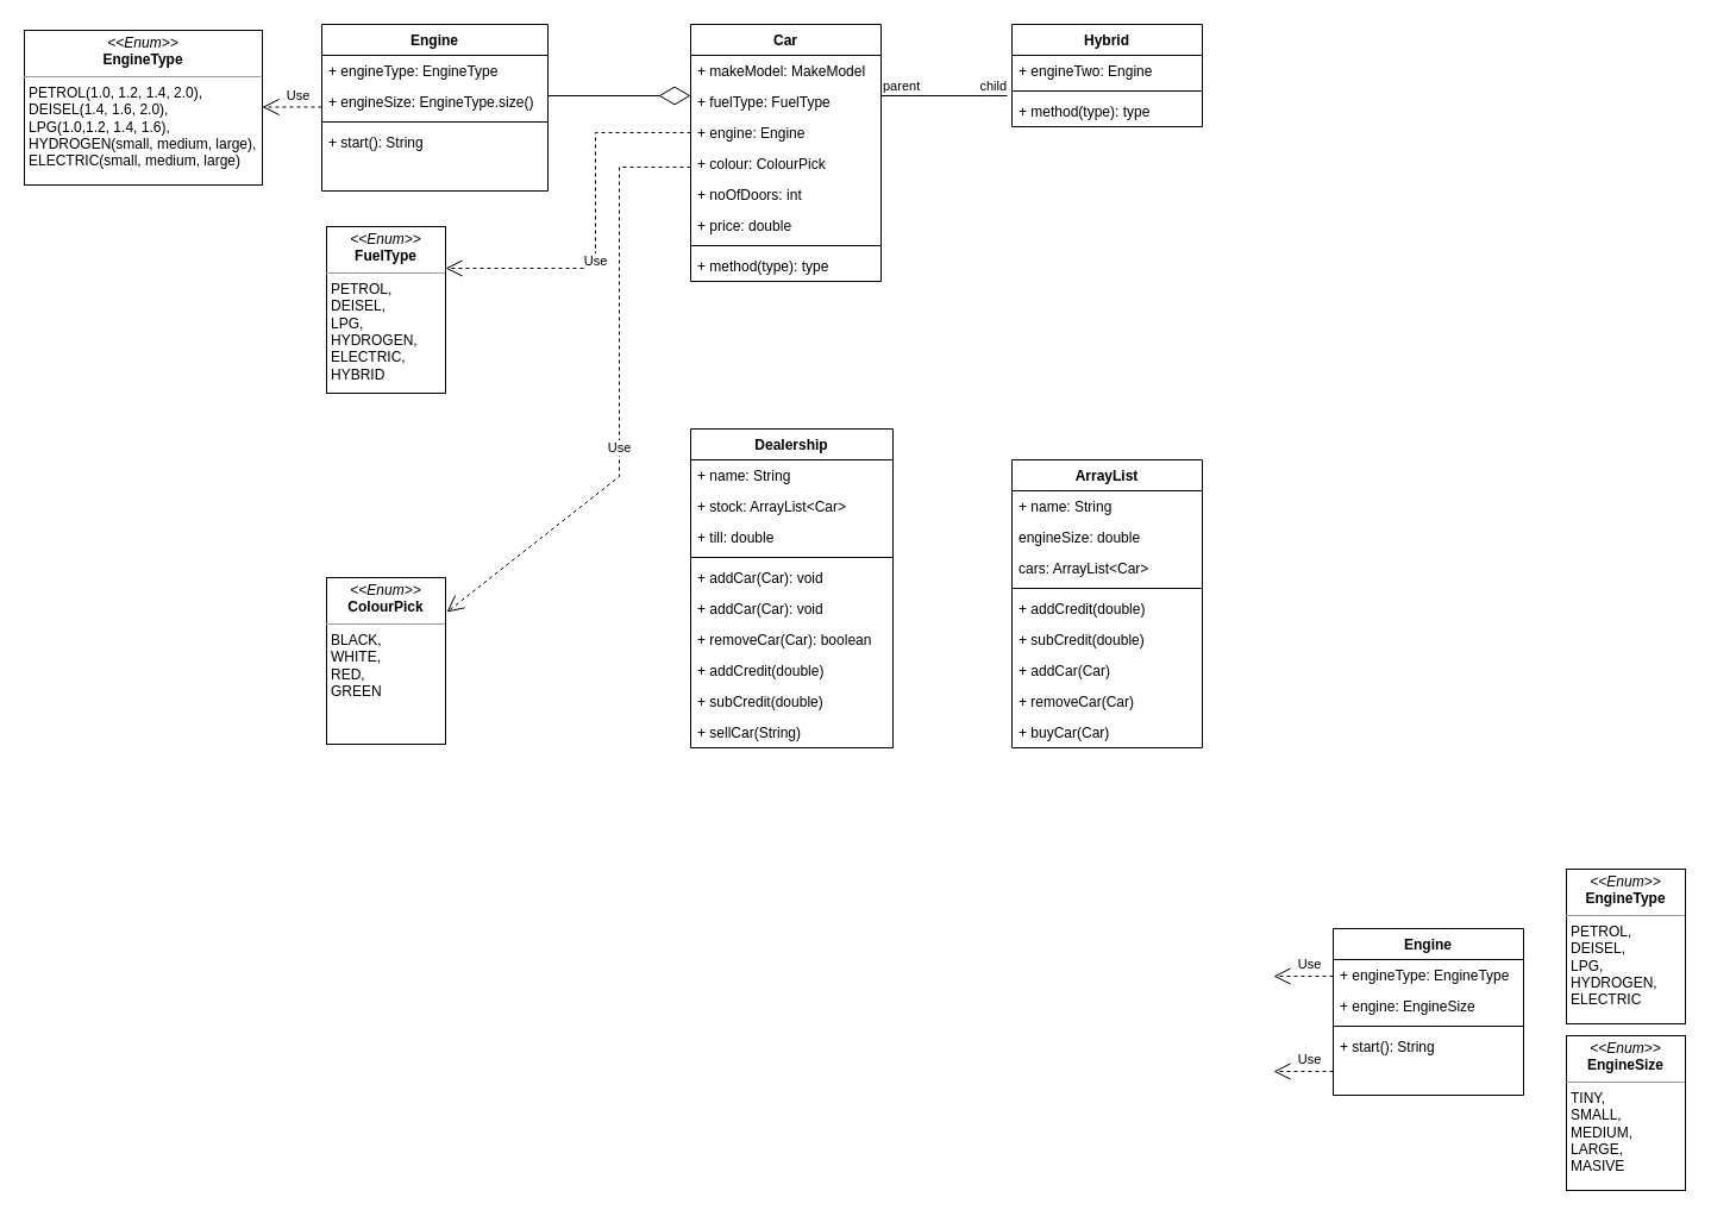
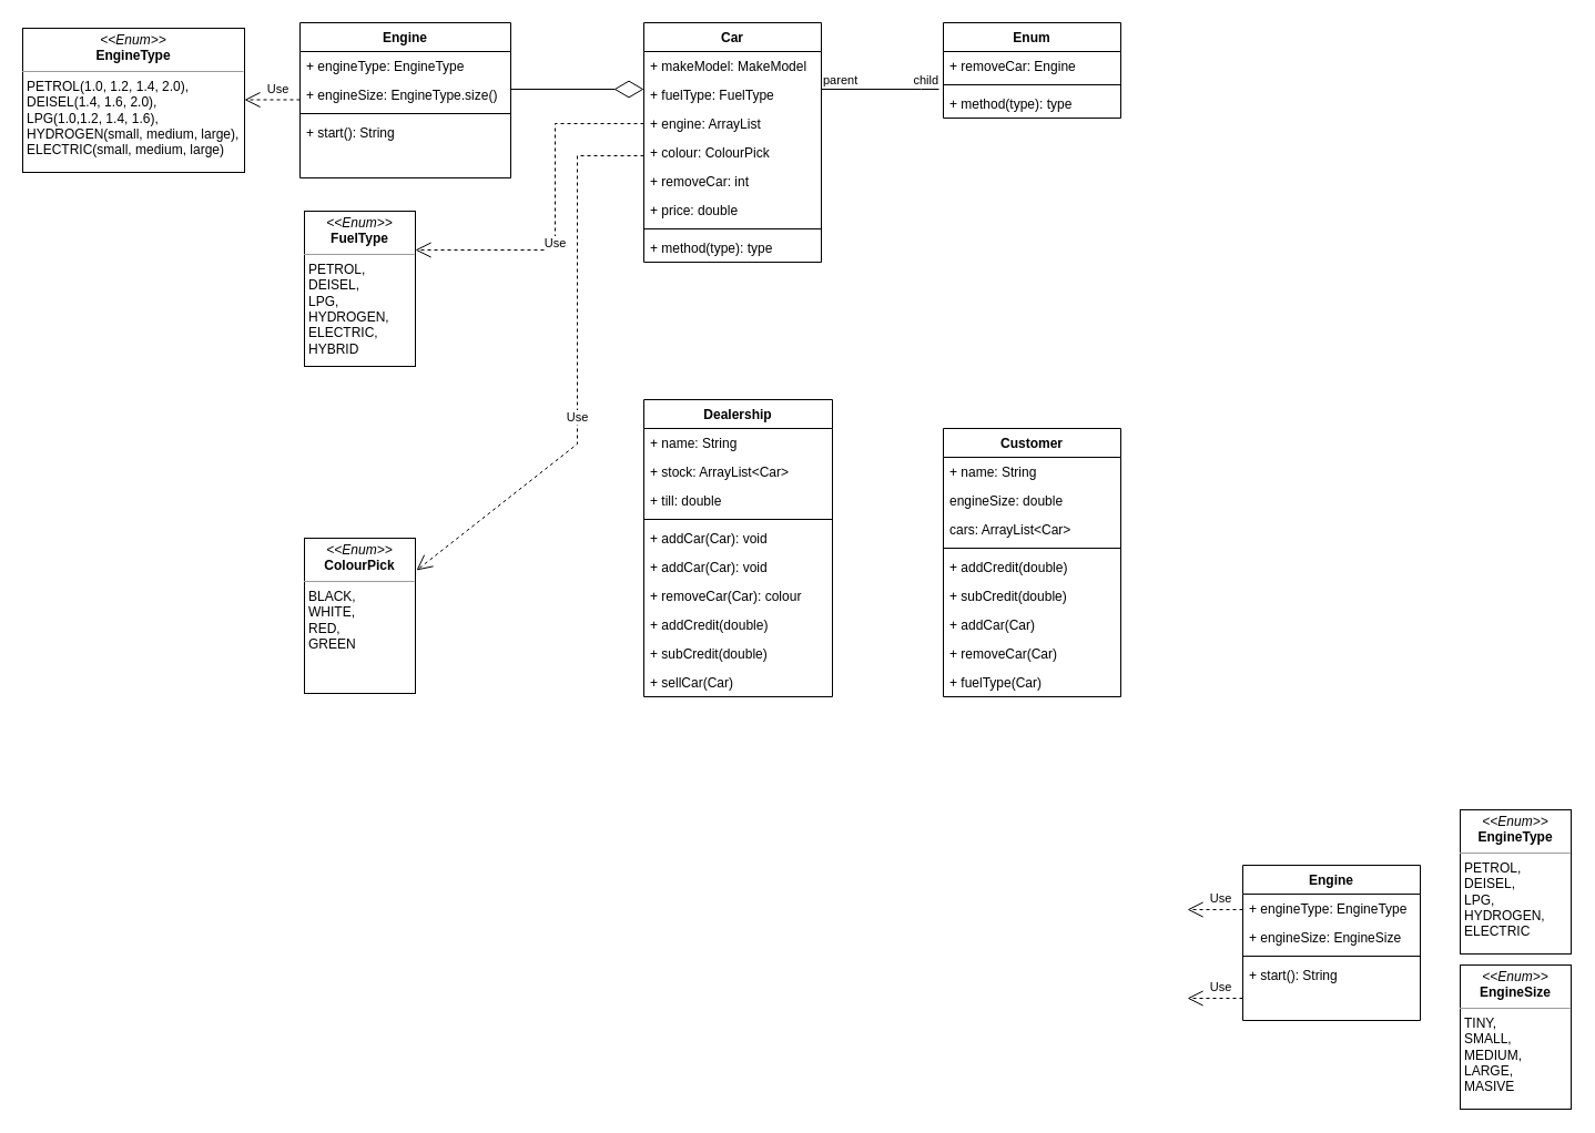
- <mxCell id="27" value="Hybrid" style="swimlane;fontStyle=1;align=center;verticalAlign=top;childLayout=stackLayout;horizontal=1;startSize=26;horizontalStack=0;resizeParent=1;resizeParentMax=0;resizeLast=0;collapsible=1;marginBottom=0;" vertex="1" parent="1"><mxGeometry x="850" y="20" width="160" height="86" as="geometry" /></mxCell>
+ <mxCell id="27" value="Enum" style="swimlane;fontStyle=1;align=center;verticalAlign=top;childLayout=stackLayout;horizontal=1;startSize=26;horizontalStack=0;resizeParent=1;resizeParentMax=0;resizeLast=0;collapsible=1;marginBottom=0;" vertex="1" parent="1"><mxGeometry x="850" y="20" width="160" height="86" as="geometry" /></mxCell>
- <mxCell id="28" value="+ engineTwo: Engine" style="text;strokeColor=none;fillColor=none;align=left;verticalAlign=top;spacingLeft=4;spacingRight=4;overflow=hidden;rotatable=0;points=[[0,0.5],[1,0.5]];portConstraint=eastwest;" vertex="1" parent="27"><mxGeometry y="26" width="160" height="26" as="geometry" /></mxCell>
+ <mxCell id="28" value="+ removeCar: Engine" style="text;strokeColor=none;fillColor=none;align=left;verticalAlign=top;spacingLeft=4;spacingRight=4;overflow=hidden;rotatable=0;points=[[0,0.5],[1,0.5]];portConstraint=eastwest;" vertex="1" parent="27"><mxGeometry y="26" width="160" height="26" as="geometry" /></mxCell>
- <mxCell id="21" value="+ engine: Engine" style="text;strokeColor=none;fillColor=none;align=left;verticalAlign=top;spacingLeft=4;spacingRight=4;overflow=hidden;rotatable=0;points=[[0,0.5],[1,0.5]];portConstraint=eastwest;" vertex="1" parent="18"><mxGeometry y="78" width="160" height="26" as="geometry" /></mxCell>
+ <mxCell id="21" value="+ engine: ArrayList" style="text;strokeColor=none;fillColor=none;align=left;verticalAlign=top;spacingLeft=4;spacingRight=4;overflow=hidden;rotatable=0;points=[[0,0.5],[1,0.5]];portConstraint=eastwest;" vertex="1" parent="18"><mxGeometry y="78" width="160" height="26" as="geometry" /></mxCell>
- <mxCell id="23" value="+ noOfDoors: int" style="text;strokeColor=none;fillColor=none;align=left;verticalAlign=top;spacingLeft=4;spacingRight=4;overflow=hidden;rotatable=0;points=[[0,0.5],[1,0.5]];portConstraint=eastwest;" vertex="1" parent="18"><mxGeometry y="130" width="160" height="26" as="geometry" /></mxCell>
+ <mxCell id="23" value="+ removeCar: int" style="text;strokeColor=none;fillColor=none;align=left;verticalAlign=top;spacingLeft=4;spacingRight=4;overflow=hidden;rotatable=0;points=[[0,0.5],[1,0.5]];portConstraint=eastwest;" vertex="1" parent="18"><mxGeometry y="130" width="160" height="26" as="geometry" /></mxCell>
- <mxCell id="38" value="ArrayList" style="swimlane;fontStyle=1;align=center;verticalAlign=top;childLayout=stackLayout;horizontal=1;startSize=26;horizontalStack=0;resizeParent=1;resizeParentMax=0;resizeLast=0;collapsible=1;marginBottom=0;" vertex="1" parent="1"><mxGeometry x="850" y="386" width="160" height="242" as="geometry" /></mxCell>
+ <mxCell id="38" value="Customer" style="swimlane;fontStyle=1;align=center;verticalAlign=top;childLayout=stackLayout;horizontal=1;startSize=26;horizontalStack=0;resizeParent=1;resizeParentMax=0;resizeLast=0;collapsible=1;marginBottom=0;" vertex="1" parent="1"><mxGeometry x="850" y="386" width="160" height="242" as="geometry" /></mxCell>
- <mxCell id="55" value="+ removeCar(Car): boolean" style="text;strokeColor=none;fillColor=none;align=left;verticalAlign=top;spacingLeft=4;spacingRight=4;overflow=hidden;rotatable=0;points=[[0,0.5],[1,0.5]];portConstraint=eastwest;" vertex="1" parent="48"><mxGeometry y="164" width="170" height="26" as="geometry" /></mxCell>
+ <mxCell id="55" value="+ removeCar(Car): colour" style="text;strokeColor=none;fillColor=none;align=left;verticalAlign=top;spacingLeft=4;spacingRight=4;overflow=hidden;rotatable=0;points=[[0,0.5],[1,0.5]];portConstraint=eastwest;" vertex="1" parent="48"><mxGeometry y="164" width="170" height="26" as="geometry" /></mxCell>
- <mxCell id="58" value="+ sellCar(String)" style="text;strokeColor=none;fillColor=none;align=left;verticalAlign=top;spacingLeft=4;spacingRight=4;overflow=hidden;rotatable=0;points=[[0,0.5],[1,0.5]];portConstraint=eastwest;" vertex="1" parent="48"><mxGeometry y="242" width="170" height="26" as="geometry" /></mxCell>
+ <mxCell id="58" value="+ sellCar(Car)" style="text;strokeColor=none;fillColor=none;align=left;verticalAlign=top;spacingLeft=4;spacingRight=4;overflow=hidden;rotatable=0;points=[[0,0.5],[1,0.5]];portConstraint=eastwest;" vertex="1" parent="48"><mxGeometry y="242" width="170" height="26" as="geometry" /></mxCell>
- <mxCell id="47" value="+ buyCar(Car)" style="text;strokeColor=none;fillColor=none;align=left;verticalAlign=top;spacingLeft=4;spacingRight=4;overflow=hidden;rotatable=0;points=[[0,0.5],[1,0.5]];portConstraint=eastwest;" vertex="1" parent="38"><mxGeometry y="216" width="160" height="26" as="geometry" /></mxCell>
+ <mxCell id="47" value="+ fuelType(Car)" style="text;strokeColor=none;fillColor=none;align=left;verticalAlign=top;spacingLeft=4;spacingRight=4;overflow=hidden;rotatable=0;points=[[0,0.5],[1,0.5]];portConstraint=eastwest;" vertex="1" parent="38"><mxGeometry y="216" width="160" height="26" as="geometry" /></mxCell>
- <mxCell id="11" value="+ engine: EngineSize" style="text;strokeColor=none;fillColor=none;align=left;verticalAlign=top;spacingLeft=4;spacingRight=4;overflow=hidden;rotatable=0;points=[[0,0.5],[1,0.5]];portConstraint=eastwest;" vertex="1" parent="9"><mxGeometry y="52" width="160" height="26" as="geometry" /></mxCell>
+ <mxCell id="11" value="+ engineSize: EngineSize" style="text;strokeColor=none;fillColor=none;align=left;verticalAlign=top;spacingLeft=4;spacingRight=4;overflow=hidden;rotatable=0;points=[[0,0.5],[1,0.5]];portConstraint=eastwest;" vertex="1" parent="9"><mxGeometry y="52" width="160" height="26" as="geometry" /></mxCell>
